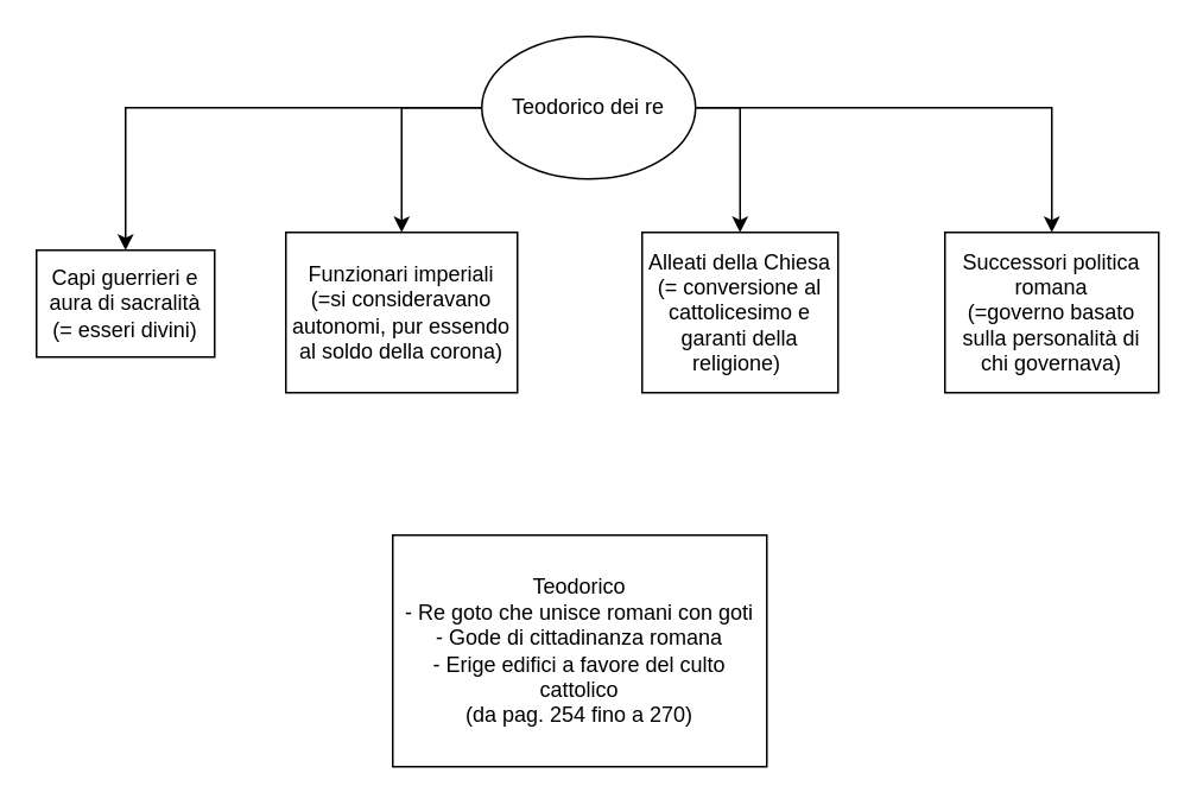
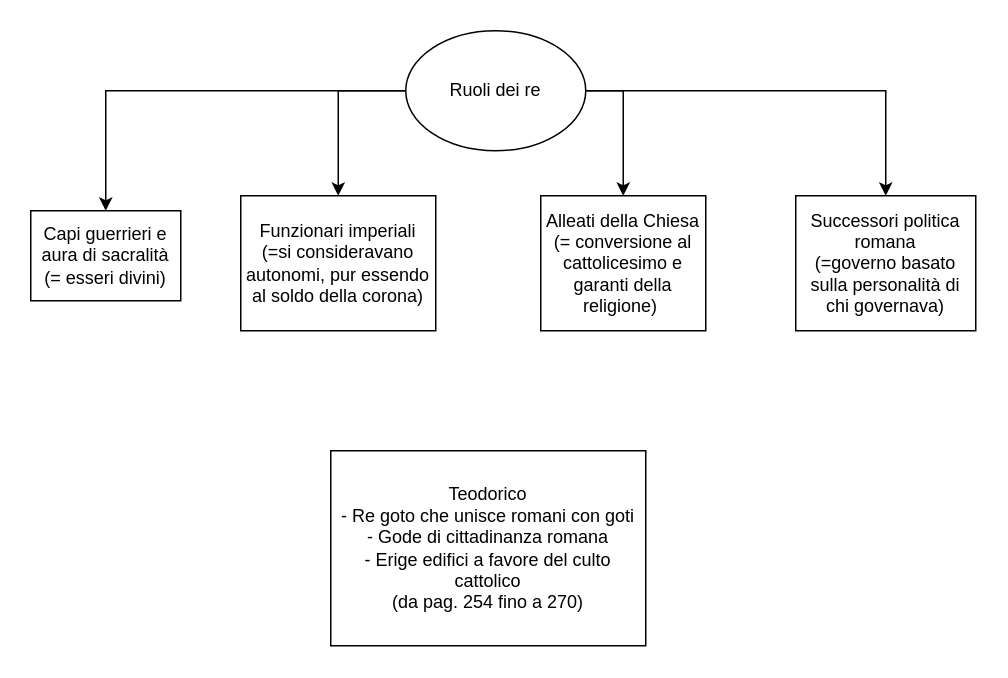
- <mxCell id="6" value="Teodorico dei re" style="ellipse;whiteSpace=wrap;html=1;" vertex="1" parent="1"><mxGeometry x="270" y="20" width="120" height="80" as="geometry" /></mxCell>
+ <mxCell id="6" value="Ruoli dei re" style="ellipse;whiteSpace=wrap;html=1;" vertex="1" parent="1"><mxGeometry x="270" y="20" width="120" height="80" as="geometry" /></mxCell>
